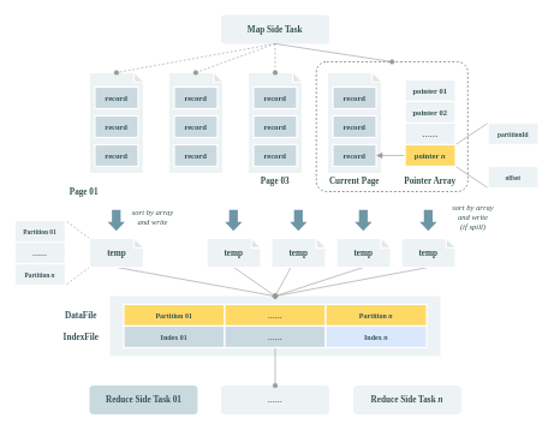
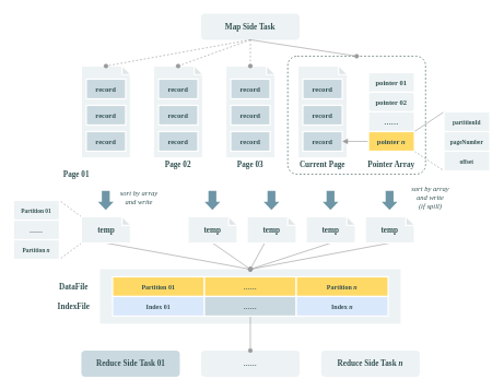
+ <mxCell id="62" value="&lt;font face=&quot;Tahoma&quot; size=&quot;1&quot;&gt;&lt;b style=&quot;font-size: 9px&quot;&gt;pageNumber&lt;/b&gt;&lt;/font&gt;" style="rounded=0;whiteSpace=wrap;html=1;strokeWidth=2;strokeColor=#FFFFFF;fontSize=11;fontColor=#345253;fillColor=#EDF2F4;" parent="1" vertex="1"><mxGeometry x="676" y="200" width="70" height="30" as="geometry" /></mxCell>
- <mxCell id="56" style="edgeStyle=none;rounded=0;orthogonalLoop=1;jettySize=auto;html=1;exitX=1;exitY=1;exitDx=0;exitDy=0;entryX=0;entryY=1;entryDx=0;entryDy=0;dashed=0;fontFamily=Tahoma;fontSize=11;fontColor=#345253;endArrow=none;endFill=0;strokeColor=#999999;fillColor=#6E96A6;" parent="1" source="57" target="64" edge="1"><mxGeometry relative="1" as="geometry" /></mxCell>
+ <mxCell id="56" style="edgeStyle=none;rounded=0;orthogonalLoop=1;jettySize=auto;html=1;exitX=1;exitY=1;exitDx=0;exitDy=0;entryX=0;entryY=1;entryDx=0;entryDy=0;dashed=1;fontFamily=Tahoma;fontSize=11;fontColor=#345253;endArrow=none;endFill=0;strokeColor=#999999;fillColor=#6E96A6;" parent="1" source="57" target="64" edge="1"><mxGeometry relative="1" as="geometry" /></mxCell>
+ <mxCell id="16" value="&lt;font face=&quot;Tahoma&quot; color=&quot;#345253&quot;&gt;&lt;b&gt;Page 02&lt;/b&gt;&lt;/font&gt;" style="text;html=1;strokeColor=none;fillColor=none;align=center;verticalAlign=middle;whiteSpace=wrap;rounded=0;fontColor=#FFFFFF;" parent="1" vertex="1"><mxGeometry x="241" y="240" width="60" height="20" as="geometry" /></mxCell>
- <mxCell id="70" value="&lt;font style=&quot;font-size: 10px&quot;&gt;&lt;b style=&quot;font-size: 10px&quot;&gt;Index 01&lt;/b&gt;&lt;/font&gt;" style="rounded=0;whiteSpace=wrap;html=1;strokeWidth=2;strokeColor=#FFFFFF;fontSize=10;fontColor=#345253;fillColor=#CAD9DF;fontFamily=Tahoma;" vertex="1" parent="1"><mxGeometry x="171" y="451.5" width="140" height="30" as="geometry" /></mxCell>
+ <mxCell id="70" value="&lt;font style=&quot;font-size: 10px&quot;&gt;&lt;b style=&quot;font-size: 10px&quot;&gt;Index 01&lt;/b&gt;&lt;/font&gt;" style="rounded=0;whiteSpace=wrap;html=1;strokeWidth=2;strokeColor=#FFFFFF;fontSize=10;fontColor=#345253;fillColor=#dae8fc;fontFamily=Tahoma;" vertex="1" parent="1"><mxGeometry x="171" y="451.5" width="140" height="30" as="geometry" /></mxCell>
